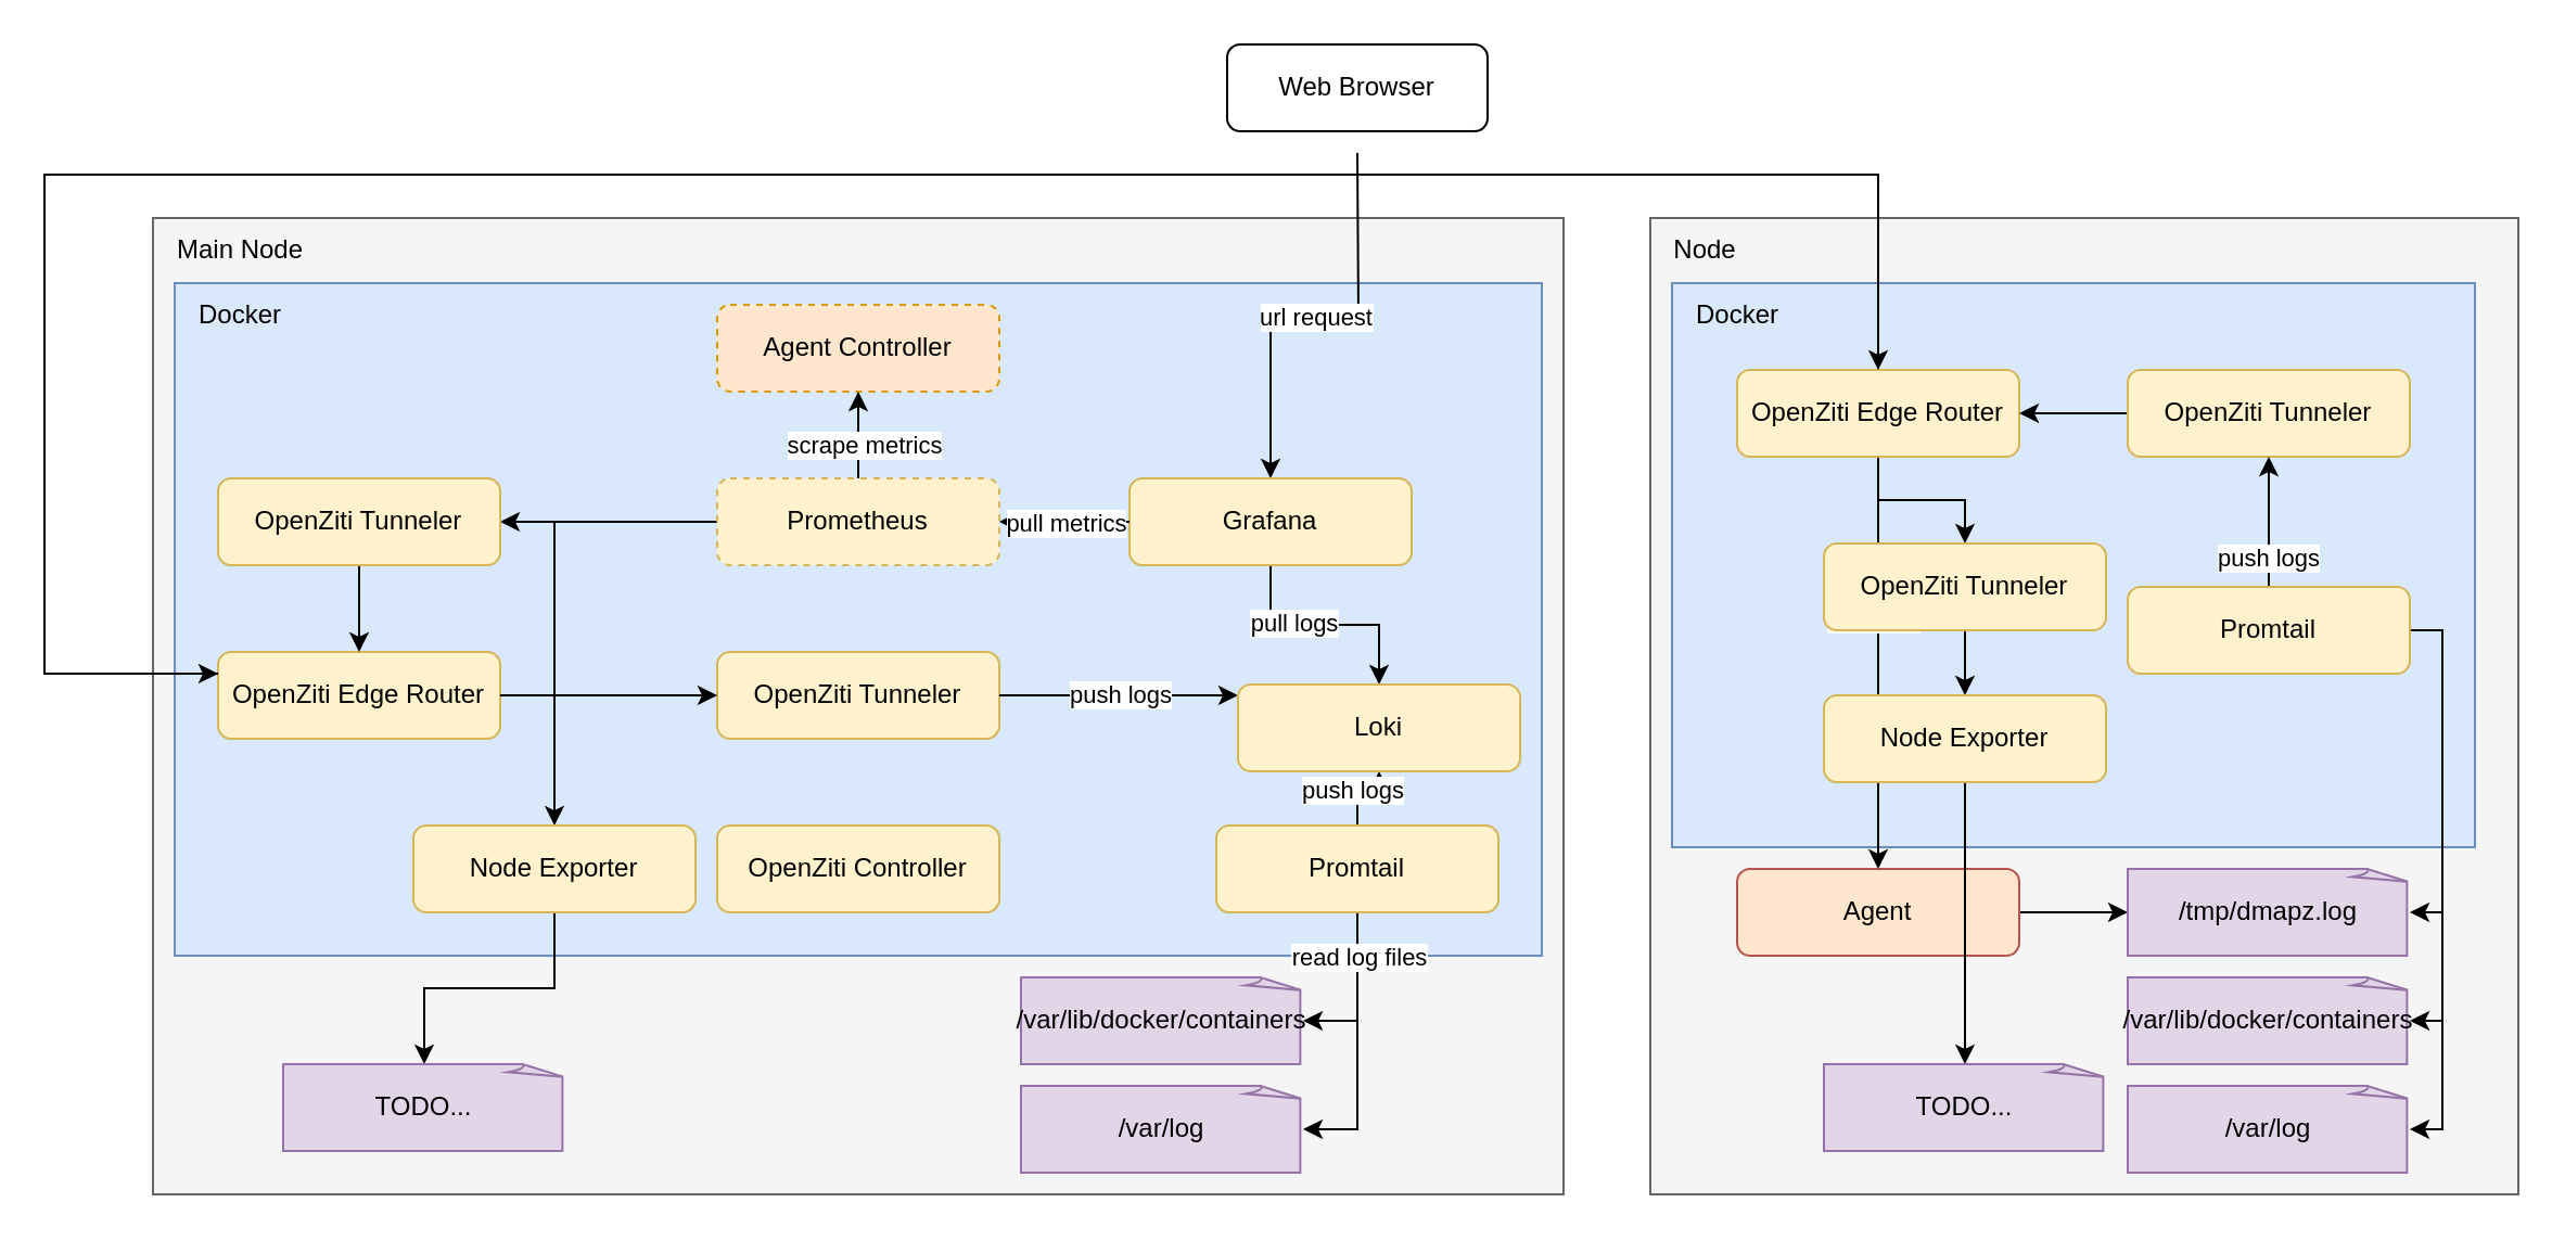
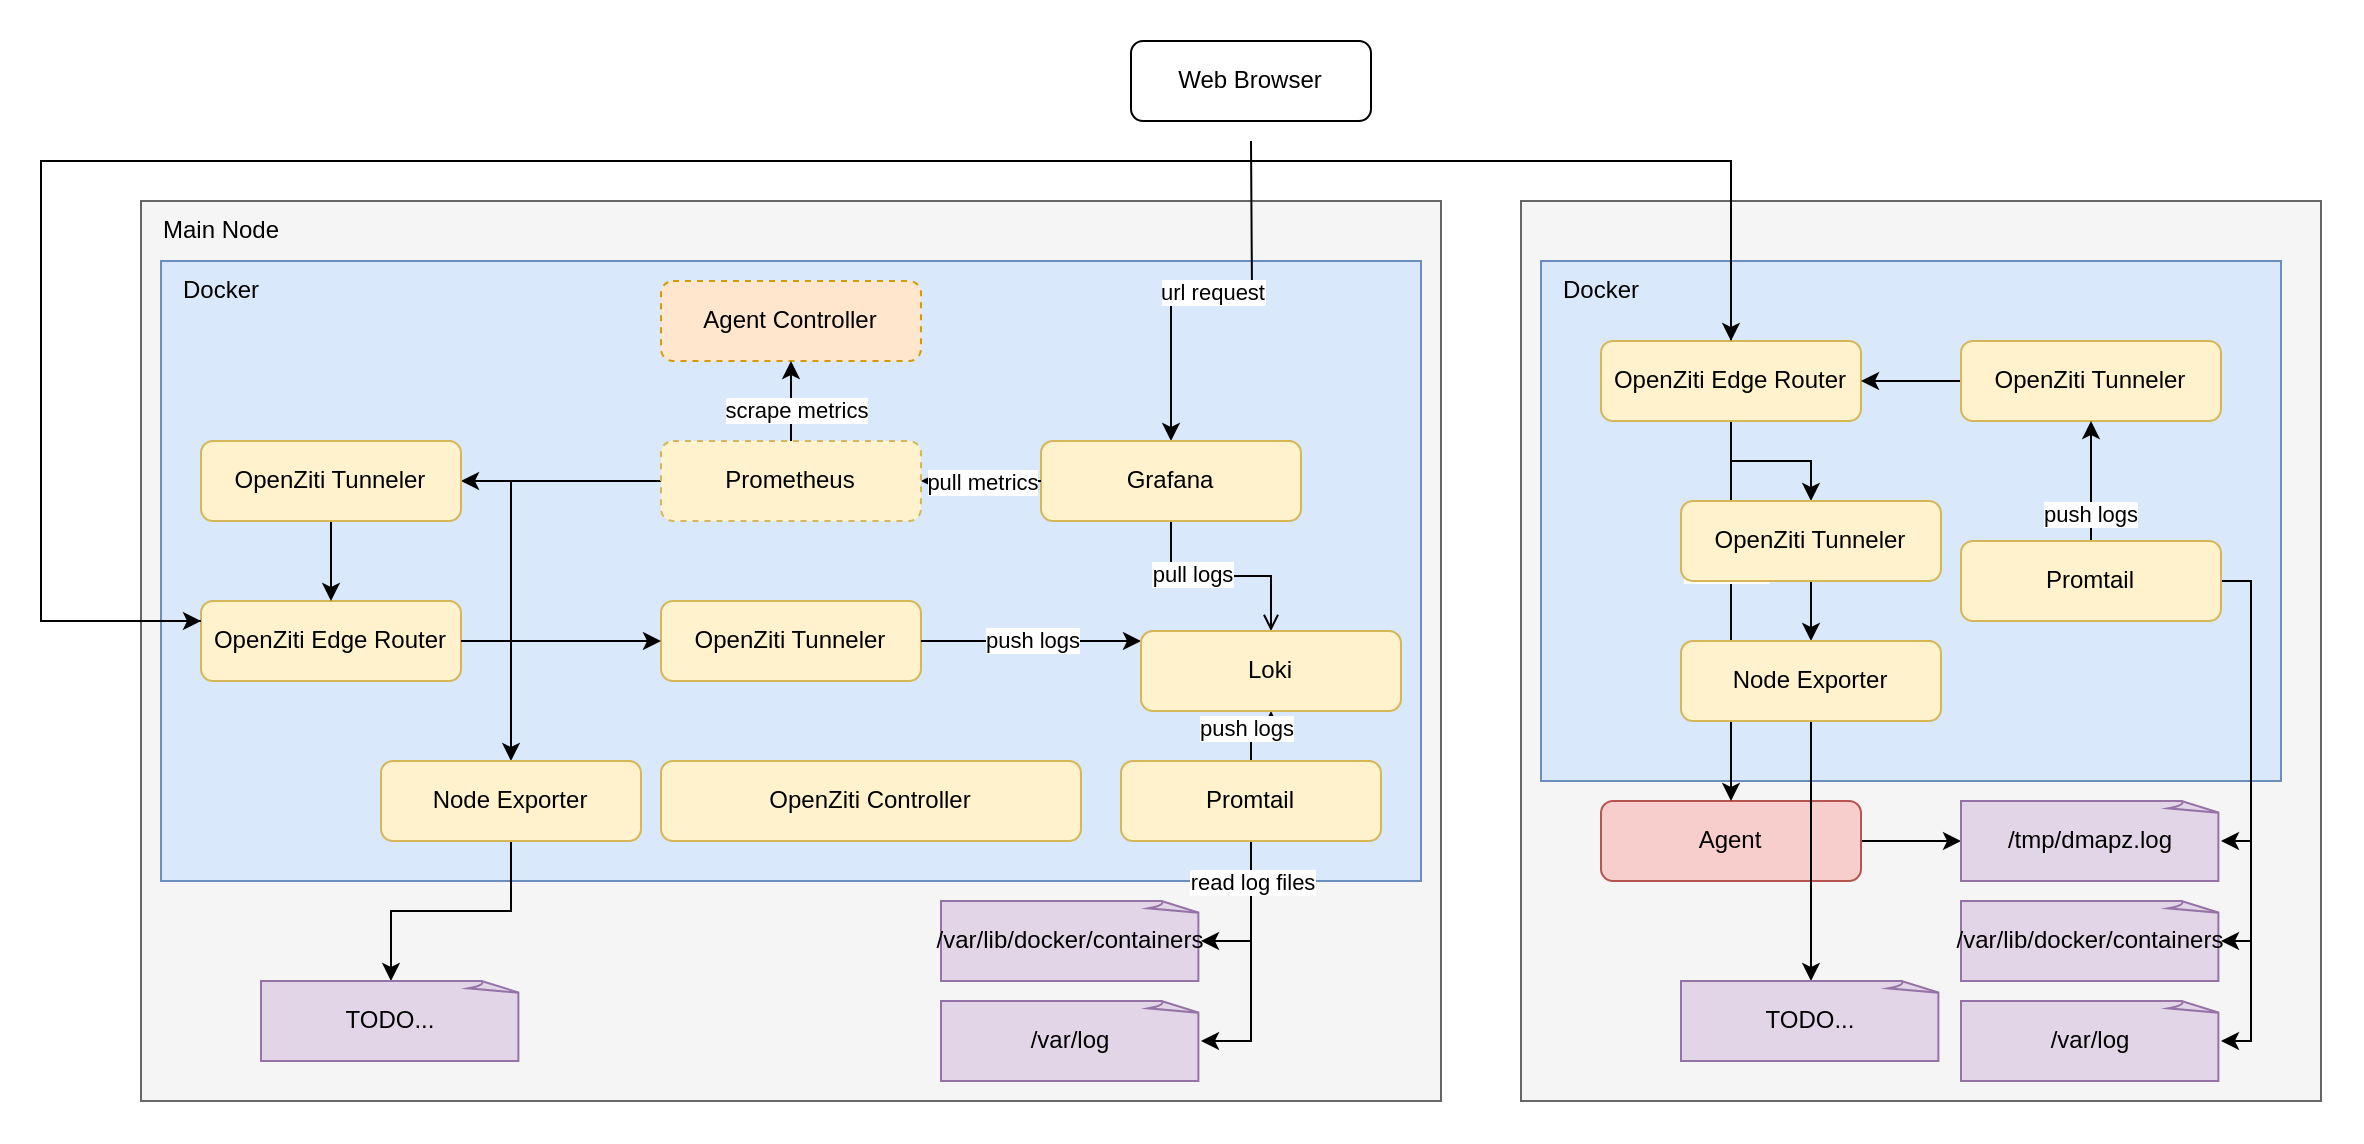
- <mxCell id="11" value="Node" style="text;html=1;align=center;verticalAlign=middle;resizable=0;points=[];autosize=1;strokeColor=none;fillColor=none;" parent="1" vertex="1"><mxGeometry x="760" y="100" width="50" height="30" as="geometry" /></mxCell>
- <mxCell id="43" style="edgeStyle=orthogonalEdgeStyle;rounded=0;orthogonalLoop=1;jettySize=auto;html=1;" parent="1" source="45" target="52" edge="1"><mxGeometry relative="1" as="geometry" /></mxCell>
+ <mxCell id="43" style="edgeStyle=orthogonalEdgeStyle;rounded=0;orthogonalLoop=1;jettySize=auto;html=1;endArrow=open;" parent="1" source="45" target="52" edge="1"><mxGeometry relative="1" as="geometry" /></mxCell>
- <mxCell id="50" value="OpenZiti Controller" style="rounded=1;whiteSpace=wrap;html=1;fillColor=#fff2cc;strokeColor=#d6b656;" parent="1" vertex="1"><mxGeometry x="330" y="380" width="130" height="40" as="geometry" /></mxCell>
+ <mxCell id="50" value="OpenZiti Controller" style="rounded=1;whiteSpace=wrap;html=1;fillColor=#fff2cc;strokeColor=#d6b656;" parent="1" vertex="1"><mxGeometry x="330" y="380" width="210" height="40" as="geometry" /></mxCell>
- <mxCell id="10" value="Agent" style="rounded=1;whiteSpace=wrap;html=1;fillColor=#ffe6cc;strokeColor=#b85450;" parent="1" vertex="1"><mxGeometry x="800" y="400" width="130" height="40" as="geometry" /></mxCell>
+ <mxCell id="10" value="Agent" style="rounded=1;whiteSpace=wrap;html=1;fillColor=#f8cecc;strokeColor=#b85450;" parent="1" vertex="1"><mxGeometry x="800" y="400" width="130" height="40" as="geometry" /></mxCell>
